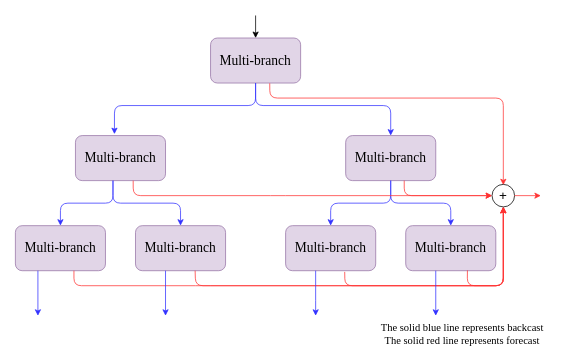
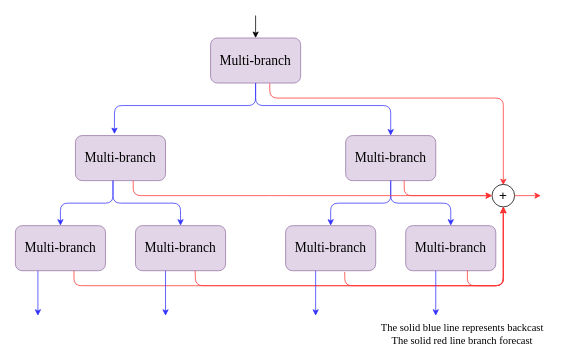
- <mxCell id="29" value="&lt;font style=&quot;font-size: 14px&quot; face=&quot;Times New Roman&quot;&gt;The solid blue line represents backcast&lt;br&gt;The solid red line represents forecast&lt;/font&gt;" style="text;html=1;align=center;verticalAlign=middle;resizable=0;points=[];autosize=1;" parent="1" vertex="1"><mxGeometry x="490" y="430" width="250" height="30" as="geometry" /></mxCell>
+ <mxCell id="29" value="&lt;font style=&quot;font-size: 14px&quot; face=&quot;Times New Roman&quot;&gt;The solid blue line represents backcast&lt;br&gt;The solid red line branch forecast&lt;/font&gt;" style="text;html=1;align=center;verticalAlign=middle;resizable=0;points=[];autosize=1;" parent="1" vertex="1"><mxGeometry x="490" y="430" width="250" height="30" as="geometry" /></mxCell>
